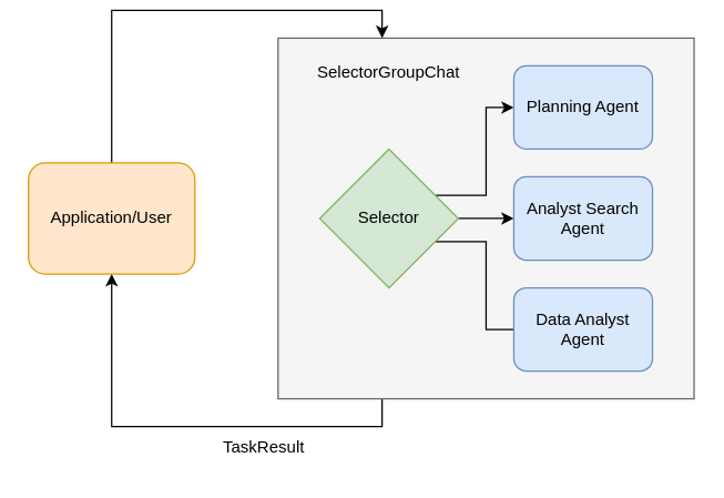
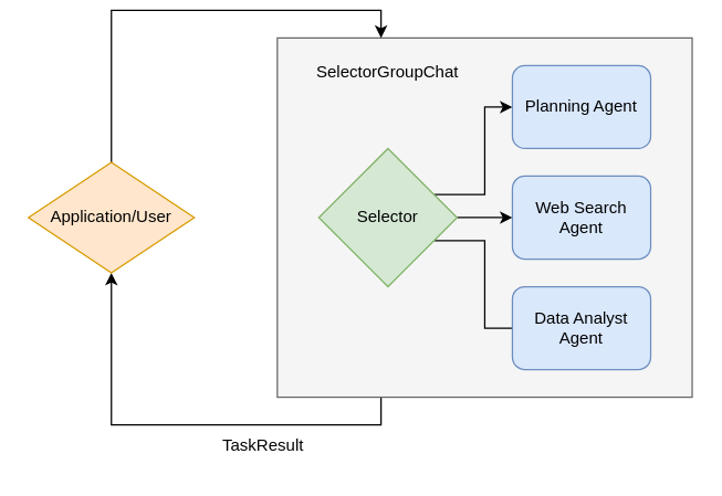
- <mxCell id="13" value="Application/User" style="rounded=1;whiteSpace=wrap;html=1;fillColor=#ffe6cc;strokeColor=#d79b00;" vertex="1" parent="1"><mxGeometry x="20" y="110" width="120" height="80" as="geometry" /></mxCell>
+ <mxCell id="13" value="Application/User" style="rhombus;whiteSpace=wrap;html=1;fillColor=#ffe6cc;strokeColor=#d79b00;" vertex="1" parent="1"><mxGeometry x="20" y="110" width="120" height="80" as="geometry" /></mxCell>
- <mxCell id="8" value="Analyst Search Agent" style="rounded=1;whiteSpace=wrap;html=1;fillColor=#dae8fc;strokeColor=#6c8ebf;" parent="1" vertex="1"><mxGeometry x="370" y="120" width="100" height="60" as="geometry" /></mxCell>
+ <mxCell id="8" value="Web Search Agent" style="rounded=1;whiteSpace=wrap;html=1;fillColor=#dae8fc;strokeColor=#6c8ebf;" parent="1" vertex="1"><mxGeometry x="370" y="120" width="100" height="60" as="geometry" /></mxCell>
